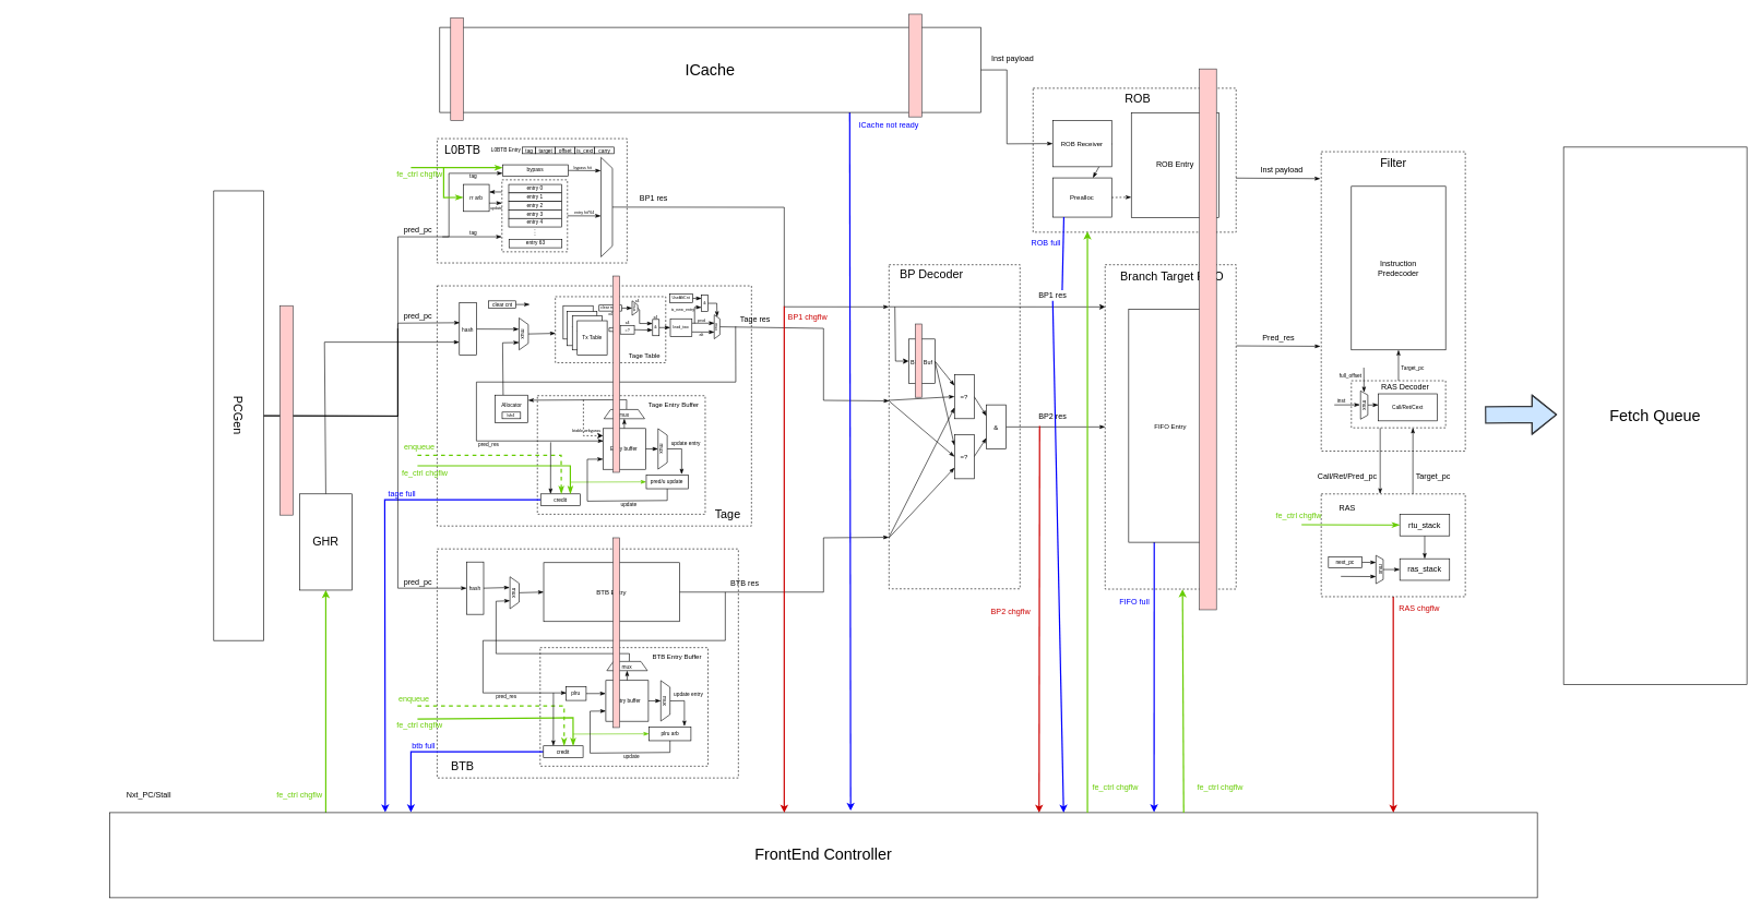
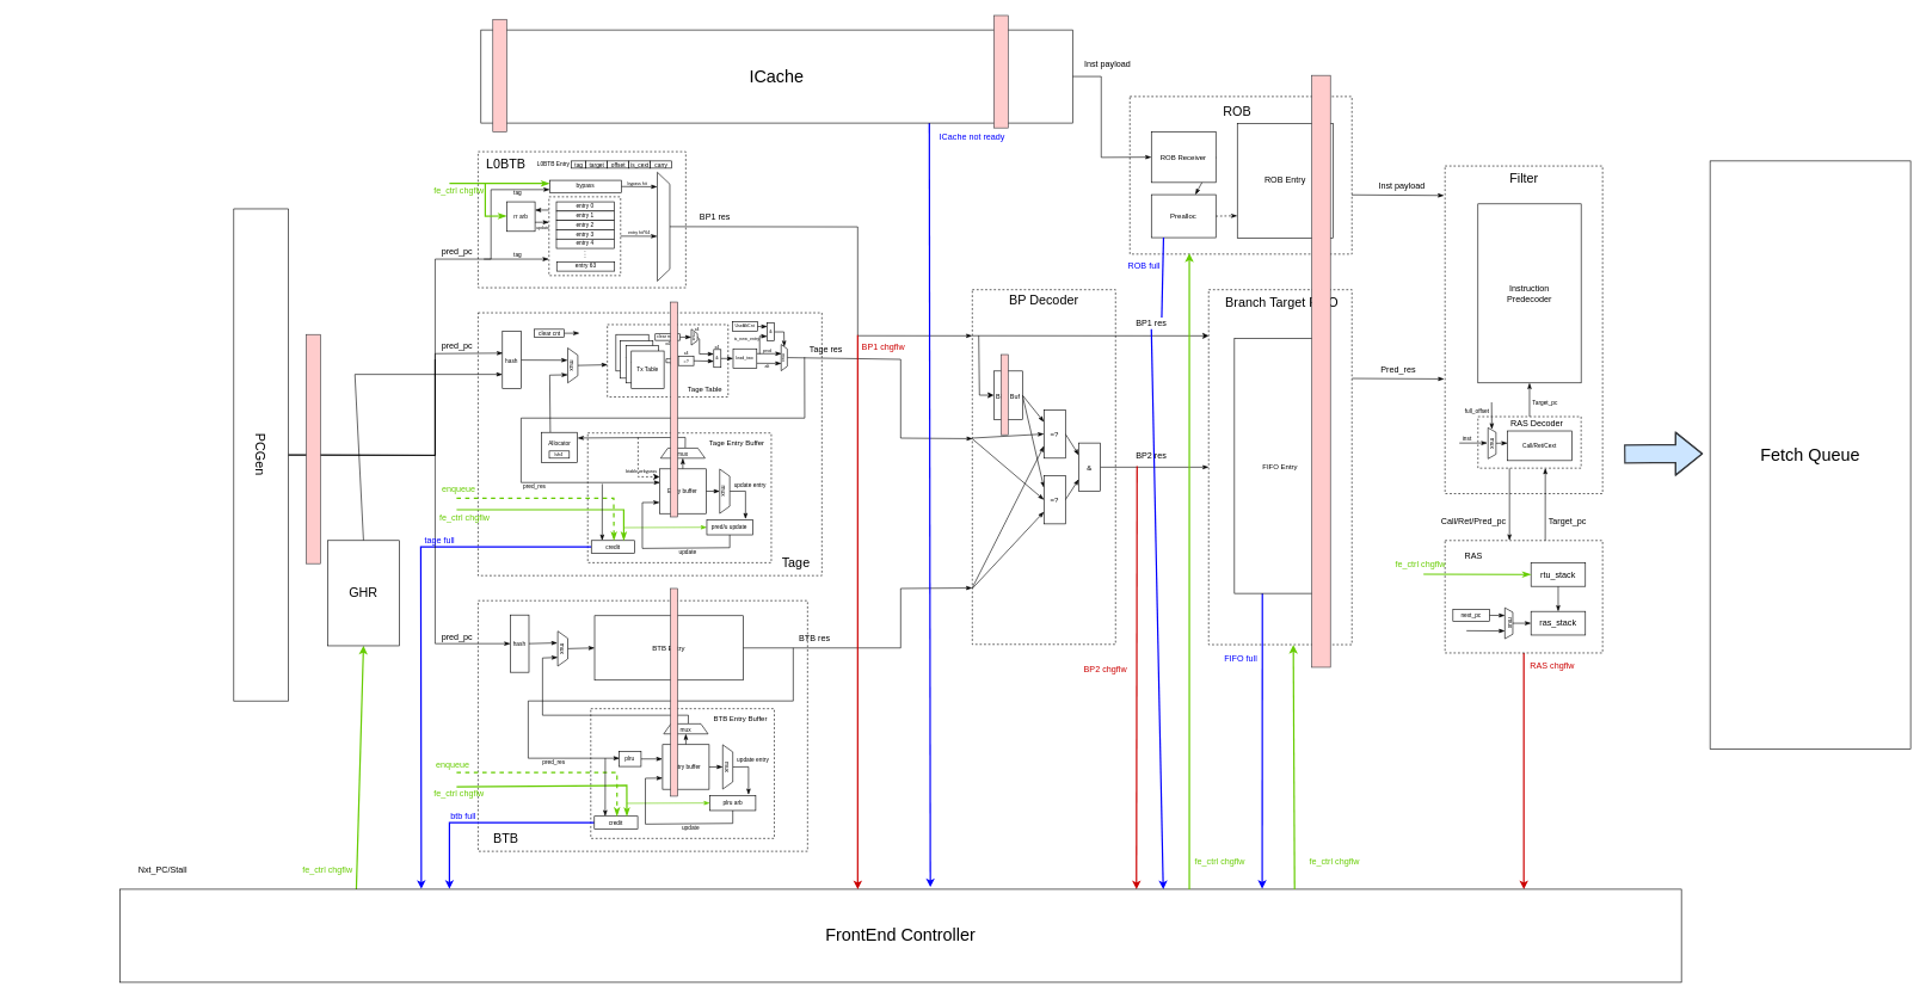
- <mxCell id="182" value="&lt;font style=&quot;font-size: 18px;&quot;&gt;ROB&lt;/font&gt;" style="text;html=1;align=center;verticalAlign=middle;whiteSpace=wrap;rounded=0;" parent="1" vertex="1"><mxGeometry x="1702" y="142" width="70" height="16" as="geometry" /></mxCell>
+ <mxCell id="182" value="&lt;font style=&quot;font-size: 18px;&quot;&gt;ROB&lt;/font&gt;" style="text;html=1;align=center;verticalAlign=middle;whiteSpace=wrap;rounded=0;" parent="1" vertex="1"><mxGeometry x="1692" y="147" width="70" height="16" as="geometry" /></mxCell>
- <mxCell id="149" value="&lt;font style=&quot;font-size: 18px;&quot;&gt;BP Decoder&lt;/font&gt;" style="text;html=1;align=center;verticalAlign=middle;whiteSpace=wrap;rounded=0;" parent="1" vertex="1"><mxGeometry x="1363.25" y="411" width="117.5" height="16" as="geometry" /></mxCell>
+ <mxCell id="149" value="&lt;font style=&quot;font-size: 18px;&quot;&gt;BP Decoder&lt;/font&gt;" style="text;html=1;align=center;verticalAlign=middle;whiteSpace=wrap;rounded=0;" parent="1" vertex="1"><mxGeometry x="1398.25" y="411" width="117.5" height="16" as="geometry" /></mxCell>
- <mxCell id="45" value="&lt;font style=&quot;font-size: 18px;&quot;&gt;GHR&lt;/font&gt;" style="rounded=0;whiteSpace=wrap;html=1;strokeWidth=1;fontFamily=Helvetica;fontSize=12;" parent="1" vertex="1"><mxGeometry x="457" y="754" width="80" height="147" as="geometry" /></mxCell>
+ <mxCell id="45" value="&lt;font style=&quot;font-size: 18px;&quot;&gt;GHR&lt;/font&gt;" style="rounded=0;whiteSpace=wrap;html=1;strokeWidth=1;fontFamily=Helvetica;fontSize=12;" parent="1" vertex="1"><mxGeometry x="457" y="754" width="100" height="147" as="geometry" /></mxCell>
